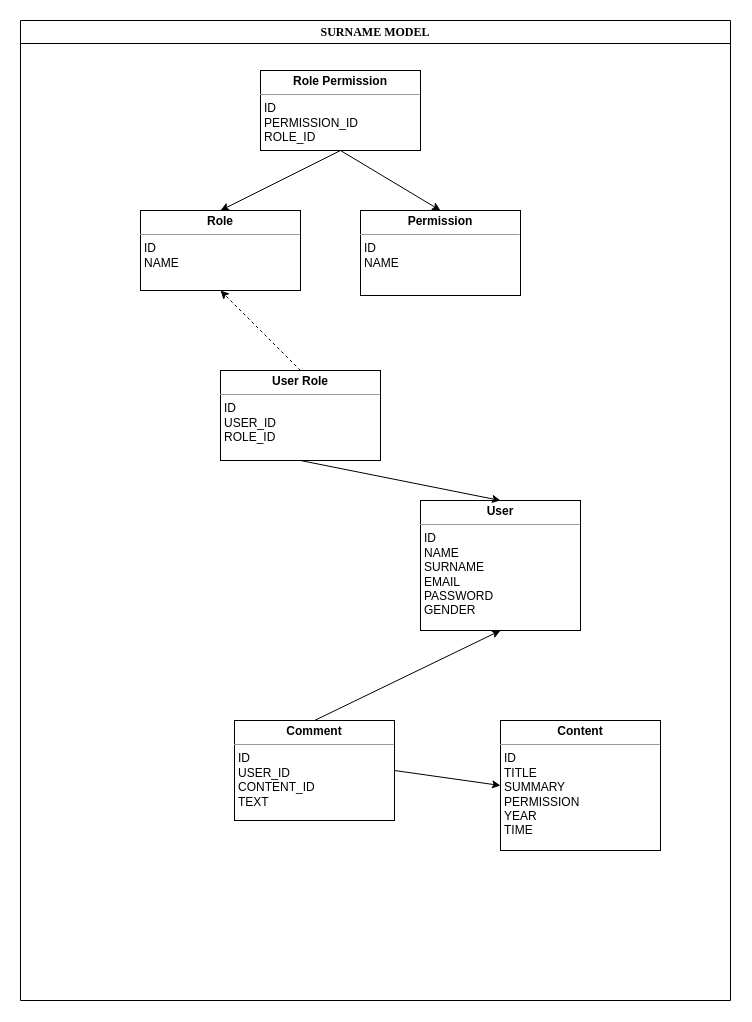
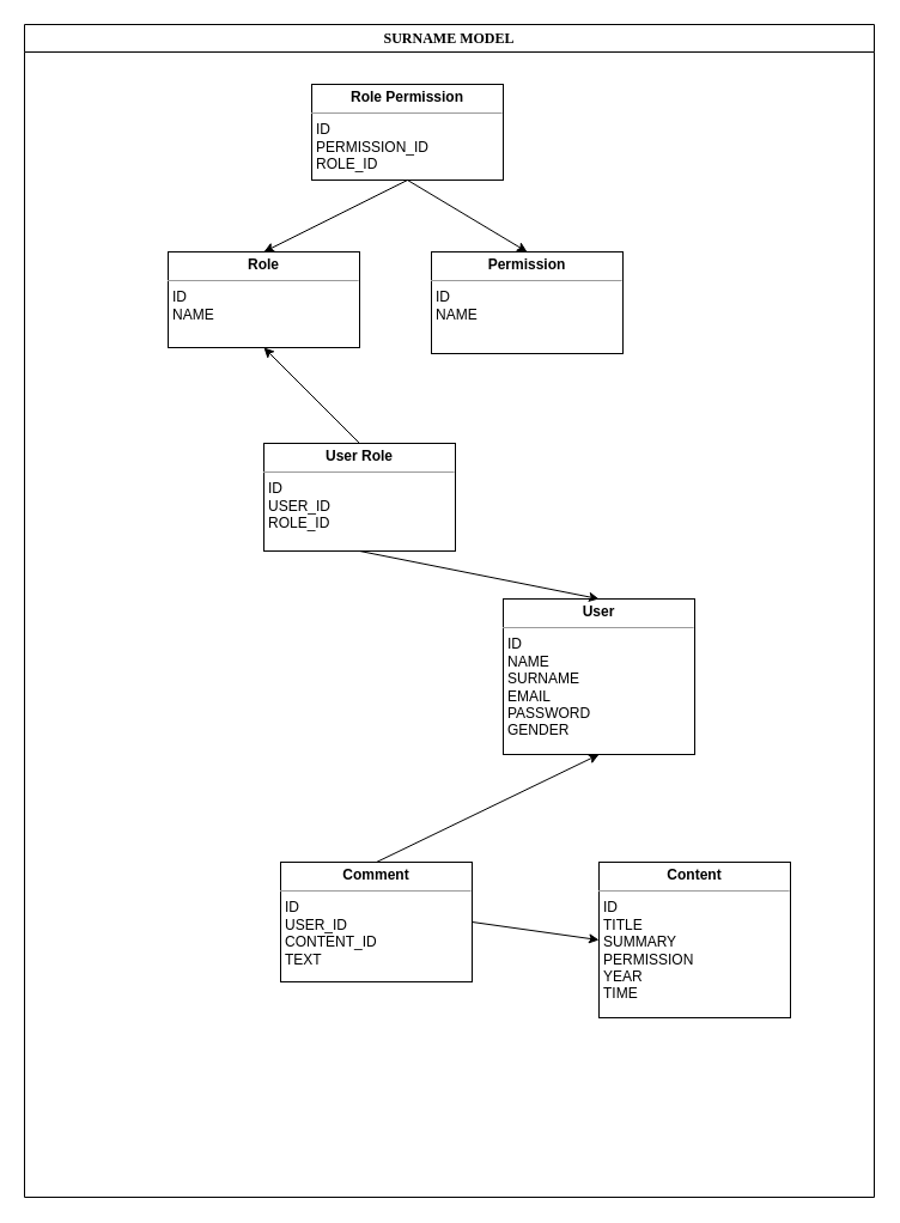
- <mxCell id="13" value="" style="endArrow=classic;html=1;rounded=0;fontFamily=Times New Roman;fontSize=12;exitX=0.5;exitY=0;exitDx=0;exitDy=0;entryX=0.5;entryY=1;entryDx=0;entryDy=0;dashed=1;" edge="1" parent="1" source="5" target="8"><mxGeometry width="50" height="50" relative="1" as="geometry"><mxPoint x="195" y="360" as="sourcePoint" /><mxPoint x="245" y="310" as="targetPoint" /></mxGeometry></mxCell>
+ <mxCell id="13" value="" style="endArrow=classic;html=1;rounded=0;fontFamily=Times New Roman;fontSize=12;exitX=0.5;exitY=0;exitDx=0;exitDy=0;entryX=0.5;entryY=1;entryDx=0;entryDy=0;" edge="1" parent="1" source="5" target="8"><mxGeometry width="50" height="50" relative="1" as="geometry"><mxPoint x="195" y="360" as="sourcePoint" /><mxPoint x="245" y="310" as="targetPoint" /></mxGeometry></mxCell>
